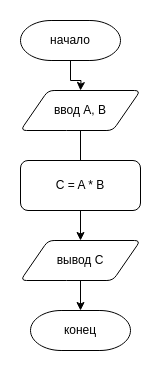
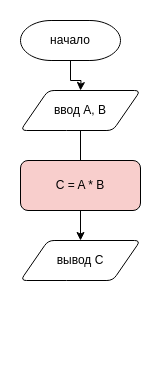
- <mxCell id="3" value="C = A * B" style="rounded=1;whiteSpace=wrap;html=1;fontSize=12;glass=0;strokeWidth=1;shadow=0;" parent="1" vertex="1"><mxGeometry x="20" y="160" width="120" height="50" as="geometry" /></mxCell>
+ <mxCell id="3" value="C = A * B" style="rounded=1;whiteSpace=wrap;html=1;fontSize=12;glass=0;strokeWidth=1;shadow=0;fillColor=#f8cecc;" parent="1" vertex="1"><mxGeometry x="20" y="160" width="120" height="50" as="geometry" /></mxCell>
- <mxCell id="8" style="edgeStyle=orthogonalEdgeStyle;rounded=0;orthogonalLoop=1;jettySize=auto;html=1;entryX=0.5;entryY=0;entryDx=0;entryDy=0;entryPerimeter=0;" edge="1" parent="1" source="9" target="10"><mxGeometry relative="1" as="geometry" /></mxCell>
- <mxCell id="10" value="конец" style="strokeWidth=1;html=1;shape=mxgraph.flowchart.terminator;whiteSpace=wrap;" vertex="1" parent="1"><mxGeometry x="30" y="310" width="100" height="40" as="geometry" /></mxCell>
